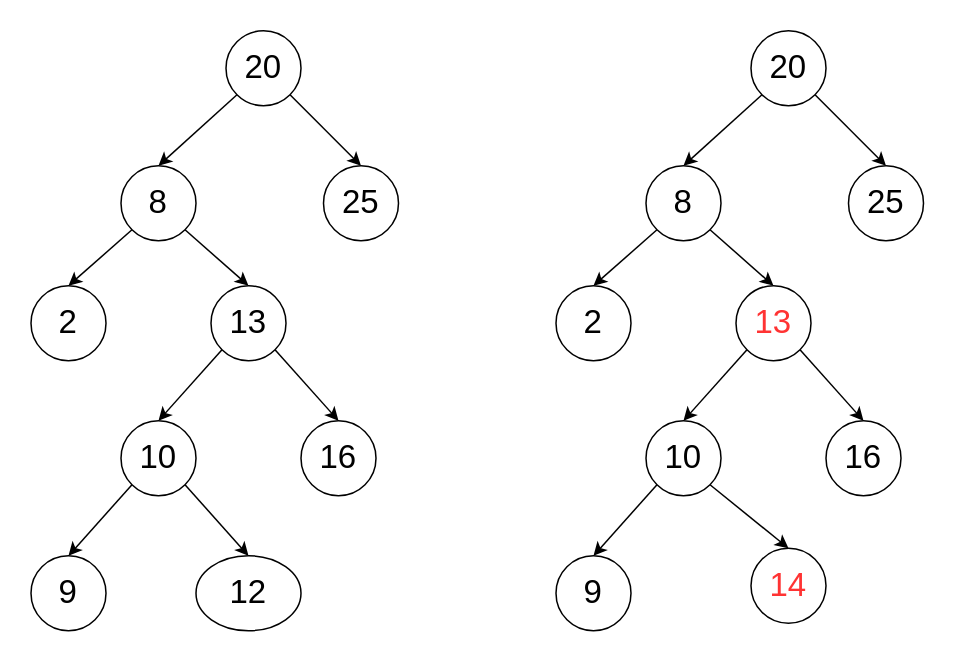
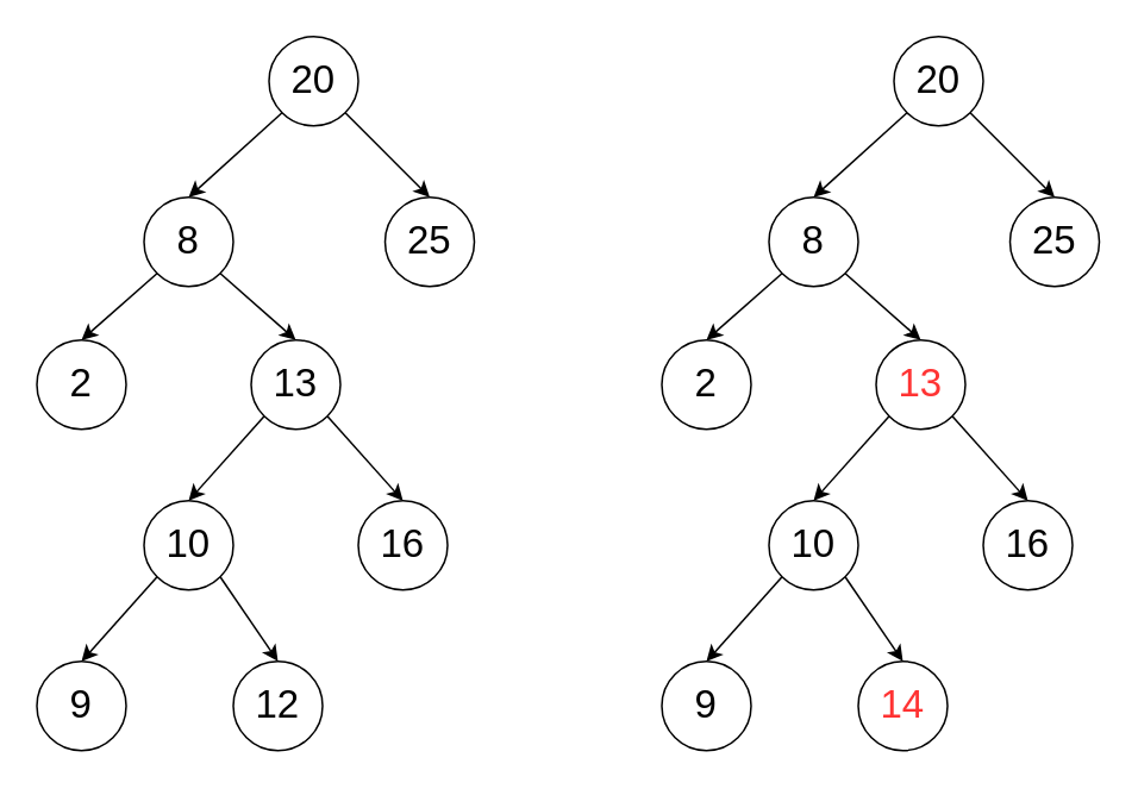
- <mxCell id="32" value="14" style="ellipse;whiteSpace=wrap;html=1;fontSize=22;fontColor=#FF3333;" vertex="1" parent="1"><mxGeometry x="500" y="365" width="50" height="50" as="geometry" /></mxCell>
+ <mxCell id="32" value="14" style="ellipse;whiteSpace=wrap;html=1;fontSize=22;fontColor=#FF3333;" vertex="1" parent="1"><mxGeometry x="480" y="370" width="50" height="50" as="geometry" /></mxCell>
- <mxCell id="15" value="12" style="ellipse;whiteSpace=wrap;html=1;fontSize=22;" vertex="1" parent="1"><mxGeometry x="130" y="370" width="70" height="50" as="geometry" /></mxCell>
+ <mxCell id="15" value="12" style="ellipse;whiteSpace=wrap;html=1;fontSize=22;" vertex="1" parent="1"><mxGeometry x="130" y="370" width="50" height="50" as="geometry" /></mxCell>
